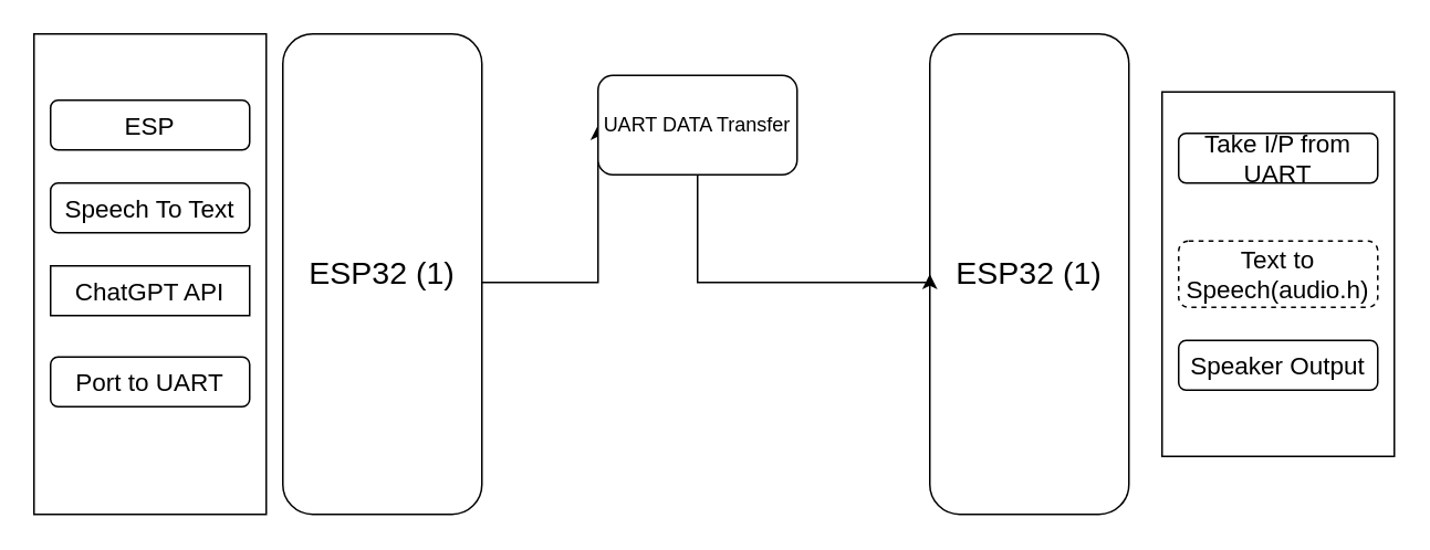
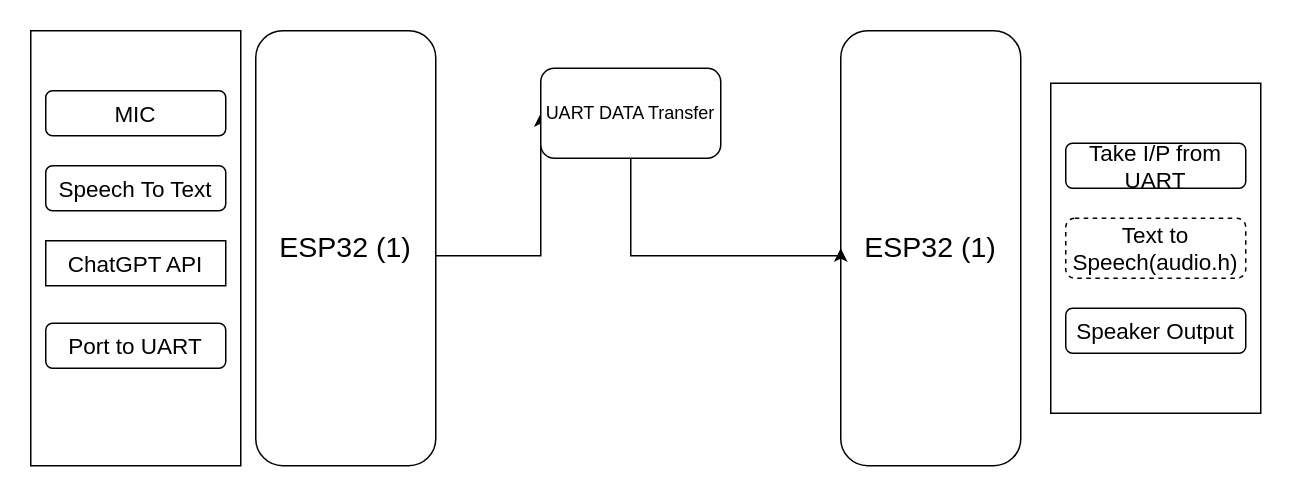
- <mxCell id="8" value="&lt;font style=&quot;font-size: 15px;&quot;&gt;ESP&lt;/font&gt;" style="rounded=1;whiteSpace=wrap;html=1;" vertex="1" parent="1"><mxGeometry x="30" y="60" width="120" height="30" as="geometry" /></mxCell>
+ <mxCell id="8" value="&lt;font style=&quot;font-size: 15px;&quot;&gt;MIC&lt;/font&gt;" style="rounded=1;whiteSpace=wrap;html=1;" vertex="1" parent="1"><mxGeometry x="30" y="60" width="120" height="30" as="geometry" /></mxCell>
- <mxCell id="13" value="&lt;span style=&quot;font-size: 15px;&quot;&gt;Take I/P from UART&lt;/span&gt;" style="rounded=1;whiteSpace=wrap;html=1;" vertex="1" parent="1"><mxGeometry x="710" y="80" width="120" height="30" as="geometry" /></mxCell>
+ <mxCell id="13" value="&lt;span style=&quot;font-size: 15px;&quot;&gt;Take I/P from UART&lt;/span&gt;" style="rounded=1;whiteSpace=wrap;html=1;" vertex="1" parent="1"><mxGeometry x="710" y="95" width="120" height="30" as="geometry" /></mxCell>
